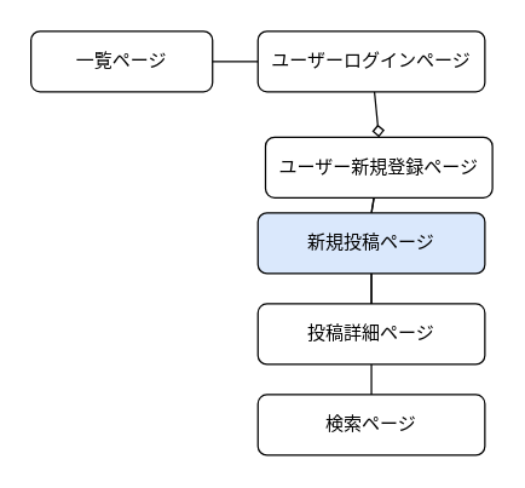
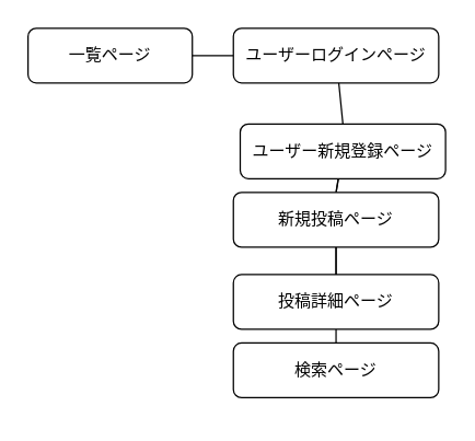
- <mxCell id="4" style="edgeStyle=none;html=1;entryX=0.5;entryY=0;entryDx=0;entryDy=0;endArrow=diamond;endFill=0;" parent="1" source="5" target="8" edge="1"><mxGeometry relative="1" as="geometry" /></mxCell>
+ <mxCell id="4" style="edgeStyle=none;html=1;entryX=0.5;entryY=0;entryDx=0;entryDy=0;endArrow=none;endFill=0;" parent="1" source="5" target="8" edge="1"><mxGeometry relative="1" as="geometry" /></mxCell>
- <mxCell id="12" value="新規投稿ページ" style="rounded=1;whiteSpace=wrap;html=1;fillColor=#dae8fc;" parent="1" vertex="1"><mxGeometry x="170" y="140" width="150" height="40" as="geometry" /></mxCell>
+ <mxCell id="12" value="新規投稿ページ" style="rounded=1;whiteSpace=wrap;html=1;" parent="1" vertex="1"><mxGeometry x="170" y="140" width="150" height="40" as="geometry" /></mxCell>
- <mxCell id="14" value="検索ページ" style="rounded=1;whiteSpace=wrap;html=1;" vertex="1" parent="1"><mxGeometry x="170" y="260" width="150" height="40" as="geometry" /></mxCell>
+ <mxCell id="14" value="検索ページ" style="rounded=1;whiteSpace=wrap;html=1;" vertex="1" parent="1"><mxGeometry x="170" y="250" width="150" height="40" as="geometry" /></mxCell>
